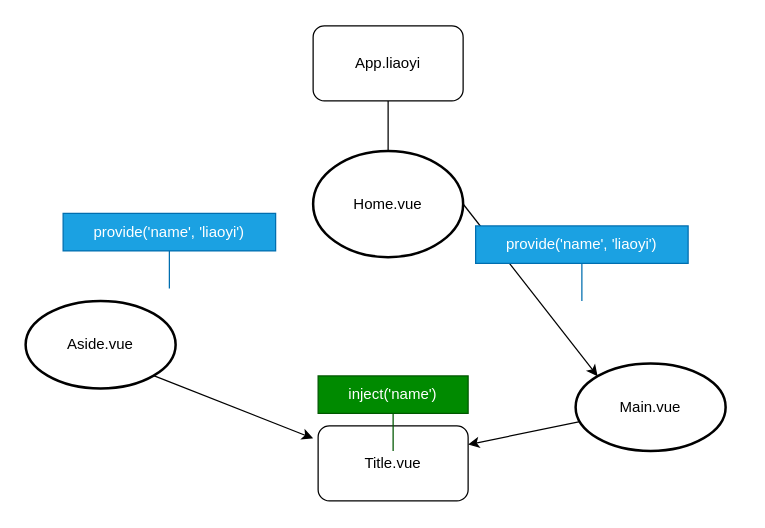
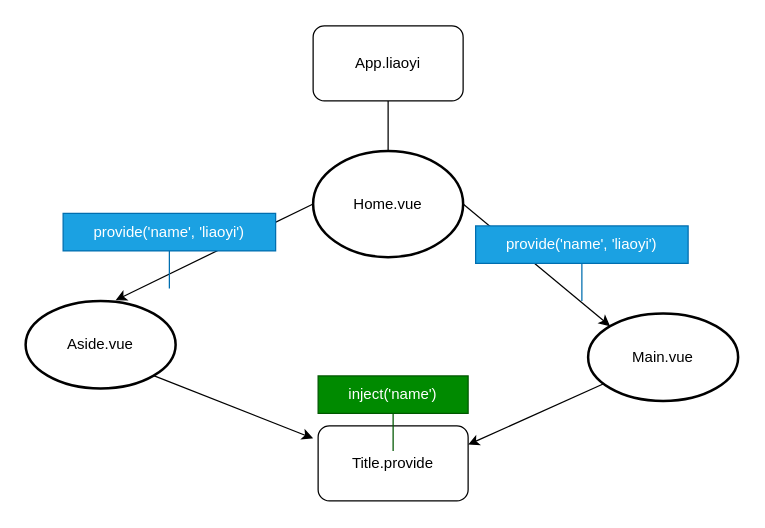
+ <mxCell id="5" style="edgeStyle=none;html=1;exitX=0;exitY=0.5;exitDx=0;exitDy=0;entryX=0.6;entryY=-0.007;entryDx=0;entryDy=0;entryPerimeter=0;" edge="1" parent="1" source="14" target="9"><mxGeometry relative="1" as="geometry"><mxPoint x="170" y="190" as="targetPoint" /></mxGeometry></mxCell>
- <mxCell id="7" value="Main.vue" style="ellipse;whiteSpace=wrap;html=1;strokeWidth=2;" vertex="1" parent="1"><mxGeometry x="460" y="290" width="120" height="70" as="geometry" /></mxCell>
+ <mxCell id="7" value="Main.vue" style="ellipse;whiteSpace=wrap;html=1;strokeWidth=2;" vertex="1" parent="1"><mxGeometry x="470" y="250" width="120" height="70" as="geometry" /></mxCell>
- <mxCell id="3" value="Title.vue" style="rounded=1;whiteSpace=wrap;html=1;" vertex="1" parent="1"><mxGeometry x="254" y="340" width="120" height="60" as="geometry" /></mxCell>
+ <mxCell id="3" value="Title.provide" style="rounded=1;whiteSpace=wrap;html=1;" vertex="1" parent="1"><mxGeometry x="254" y="340" width="120" height="60" as="geometry" /></mxCell>
